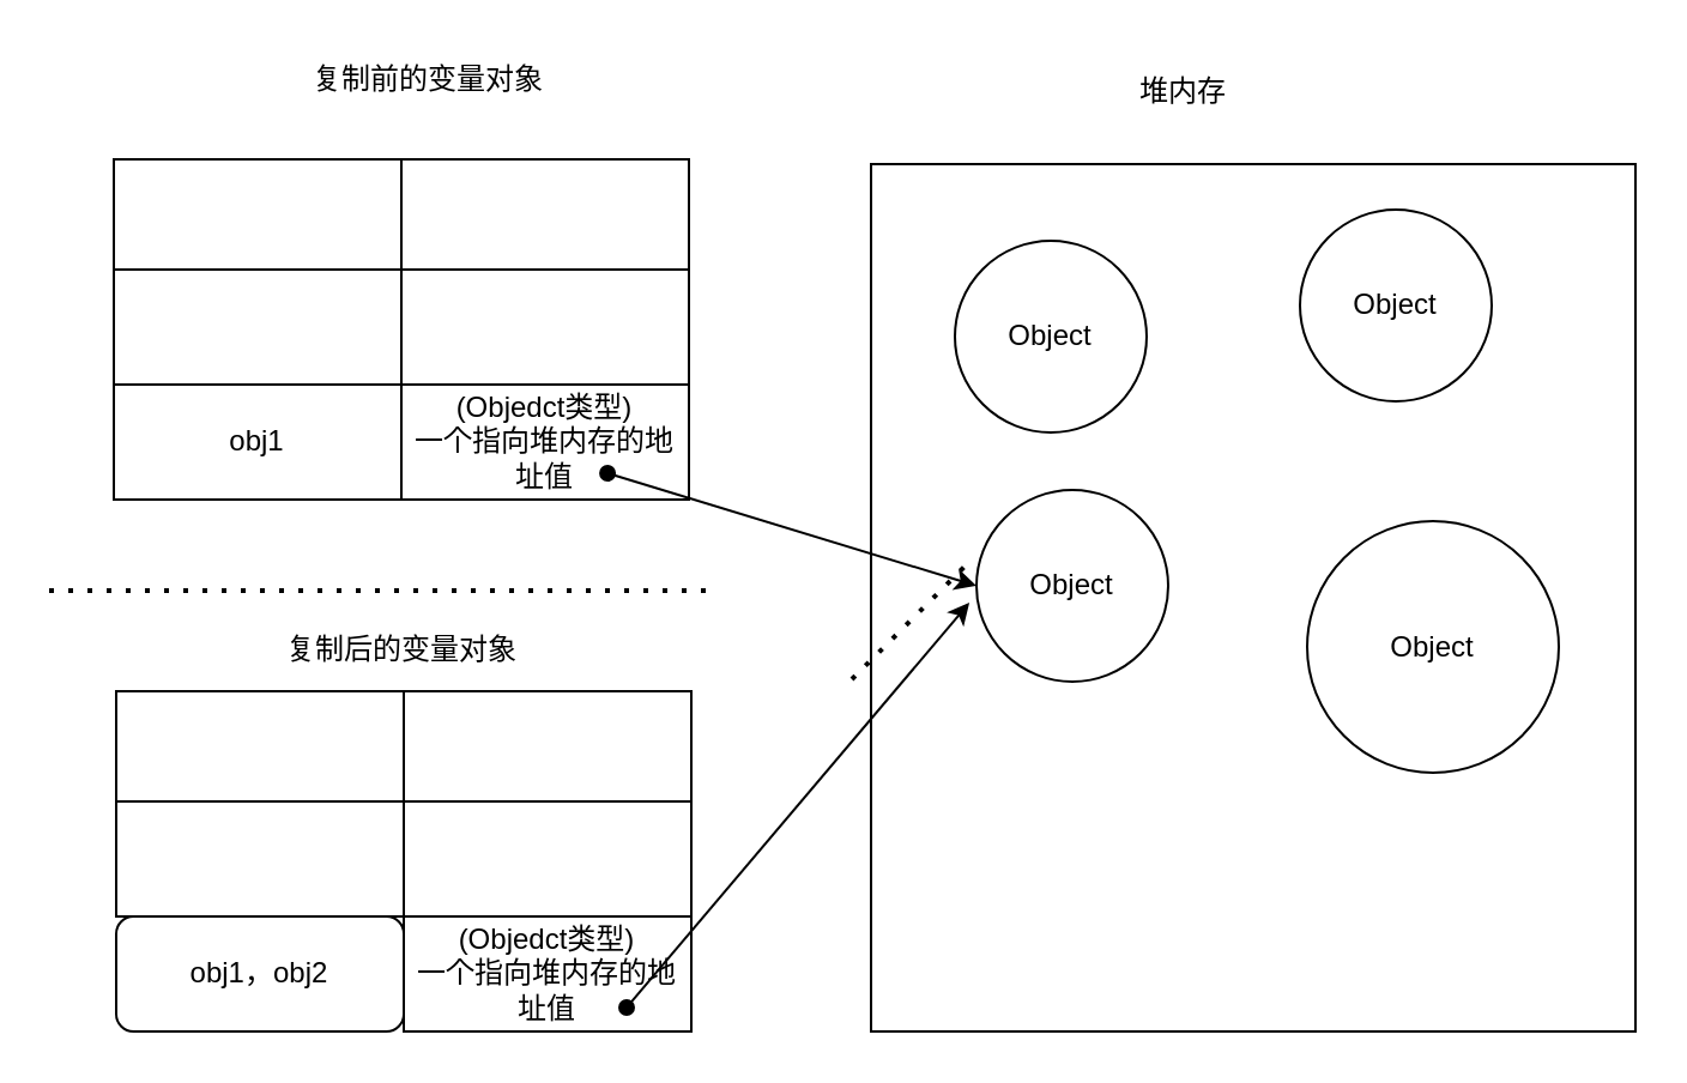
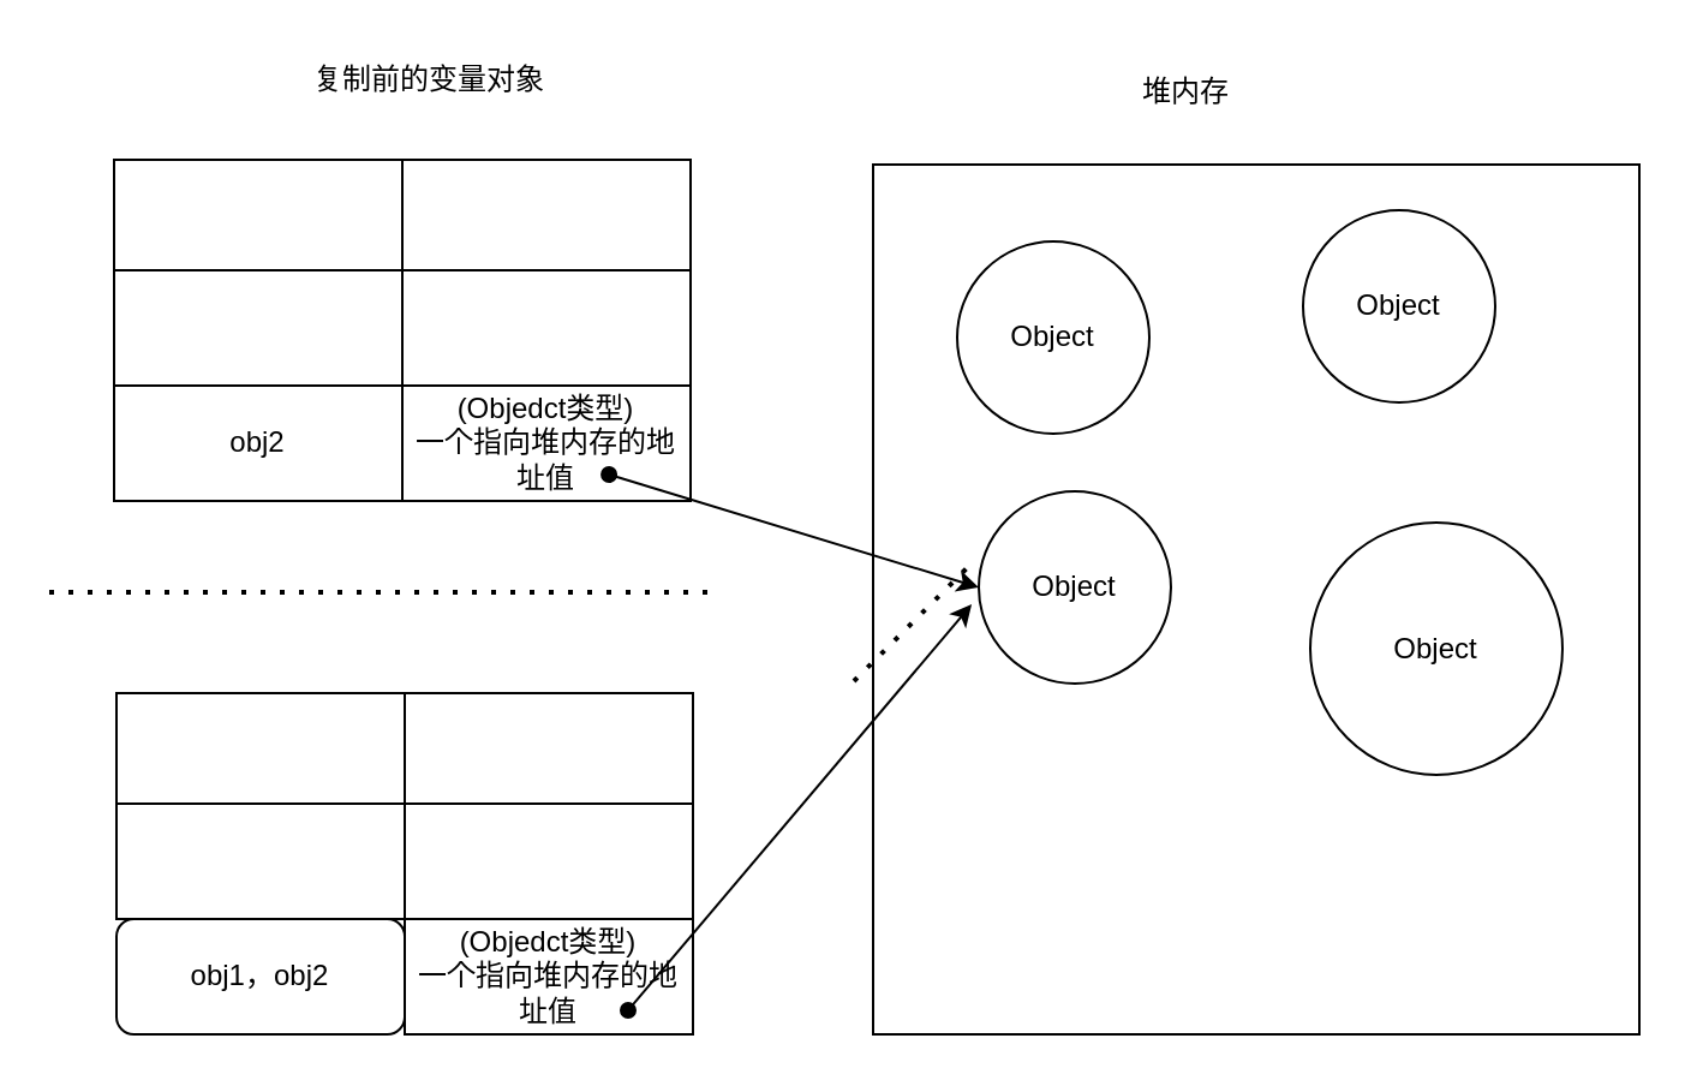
- <mxCell id="4" value="&lt;font style=&quot;color: light-dark(rgb(0, 0, 0), rgb(0, 0, 0));&quot;&gt;obj1&lt;/font&gt;" style="rounded=0;whiteSpace=wrap;html=1;strokeColor=light-dark(#000000,#000000);fillColor=light-dark(#FFFFFF,#FFFFFF);" vertex="1" parent="1"><mxGeometry x="47" y="160" width="120" height="48" as="geometry" /></mxCell>
+ <mxCell id="4" value="&lt;font style=&quot;color: light-dark(rgb(0, 0, 0), rgb(0, 0, 0));&quot;&gt;obj2&lt;/font&gt;" style="rounded=0;whiteSpace=wrap;html=1;strokeColor=light-dark(#000000,#000000);fillColor=light-dark(#FFFFFF,#FFFFFF);" vertex="1" parent="1"><mxGeometry x="47" y="160" width="120" height="48" as="geometry" /></mxCell>
- <mxCell id="22" value="&lt;font style=&quot;color: light-dark(rgb(0, 0, 0), rgb(0, 0, 0));&quot;&gt;复制后的变量对象&lt;/font&gt;" style="text;html=1;align=center;verticalAlign=middle;resizable=0;points=[];autosize=1;strokeColor=none;fillColor=none;" vertex="1" parent="1"><mxGeometry x="110" y="258" width="114" height="26" as="geometry" /></mxCell>
